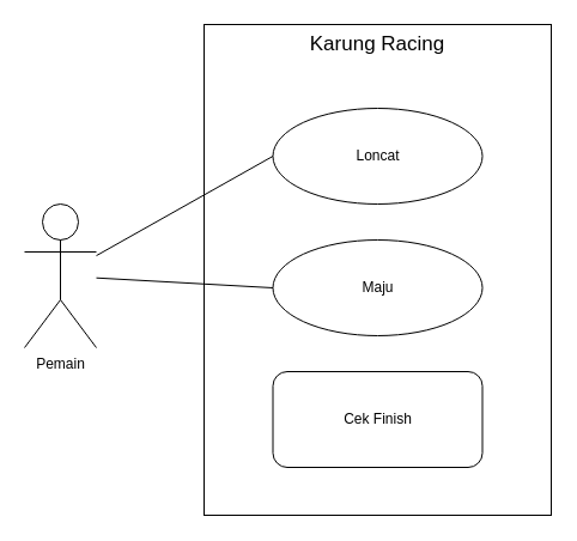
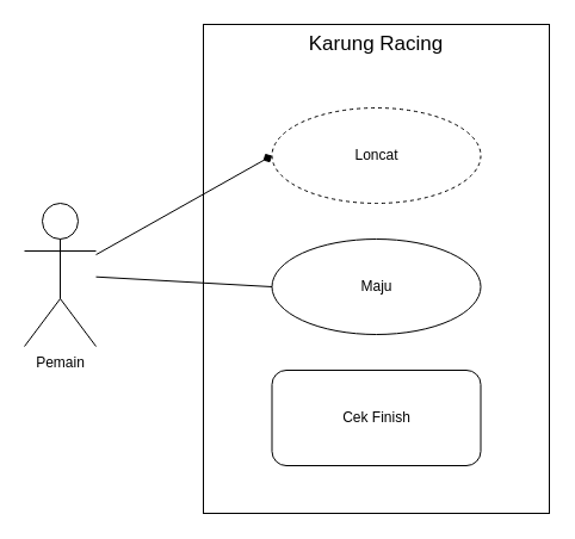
- <mxCell id="4" value="Loncat" style="ellipse;whiteSpace=wrap;html=1;" vertex="1" parent="1"><mxGeometry x="227.5" y="90" width="175" height="80" as="geometry" /></mxCell>
+ <mxCell id="4" value="Loncat" style="ellipse;whiteSpace=wrap;html=1;dashed=1;" vertex="1" parent="1"><mxGeometry x="227.5" y="90" width="175" height="80" as="geometry" /></mxCell>
- <mxCell id="7" value="" style="endArrow=none;html=1;rounded=0;entryX=0;entryY=0.5;entryDx=0;entryDy=0;" edge="1" parent="1" source="3" target="4"><mxGeometry width="50" height="50" relative="1" as="geometry"><mxPoint x="310" y="270" as="sourcePoint" /><mxPoint x="360" y="220" as="targetPoint" /></mxGeometry></mxCell>
+ <mxCell id="7" value="" style="endArrow=diamond;html=1;rounded=0;entryX=0;entryY=0.5;entryDx=0;entryDy=0;" edge="1" parent="1" source="3" target="4"><mxGeometry width="50" height="50" relative="1" as="geometry"><mxPoint x="310" y="270" as="sourcePoint" /><mxPoint x="360" y="220" as="targetPoint" /></mxGeometry></mxCell>
